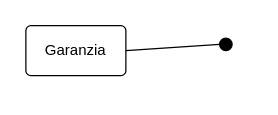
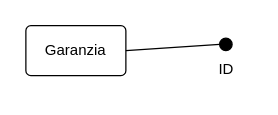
+ <mxCell id="4" value="ID" style="text;html=1;align=center;verticalAlign=middle;resizable=0;points=[];autosize=1;strokeColor=none;fillColor=none;" parent="1" vertex="1"><mxGeometry x="160" y="40" width="40" height="30" as="geometry" /></mxCell>
